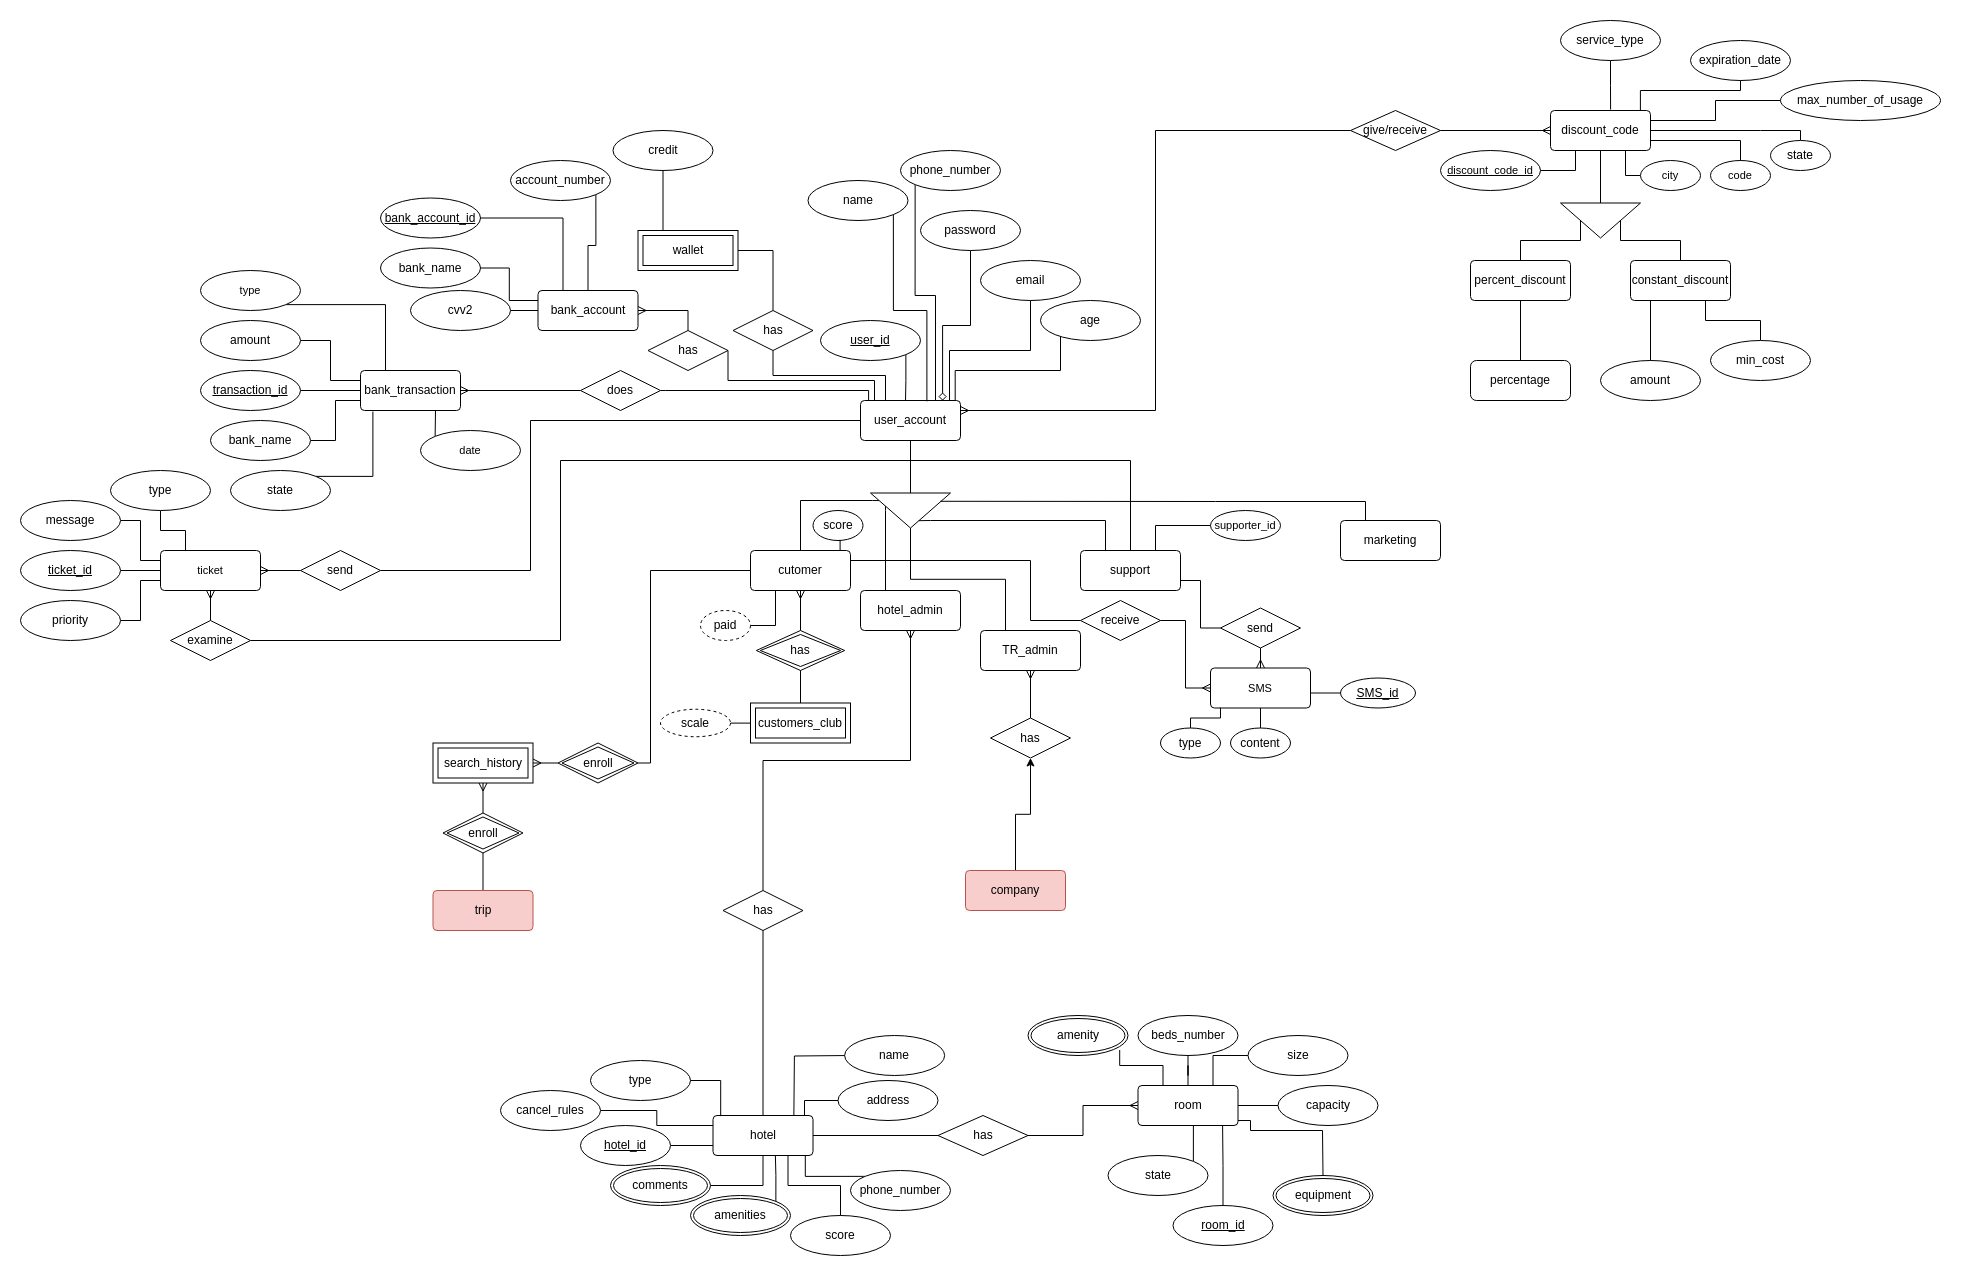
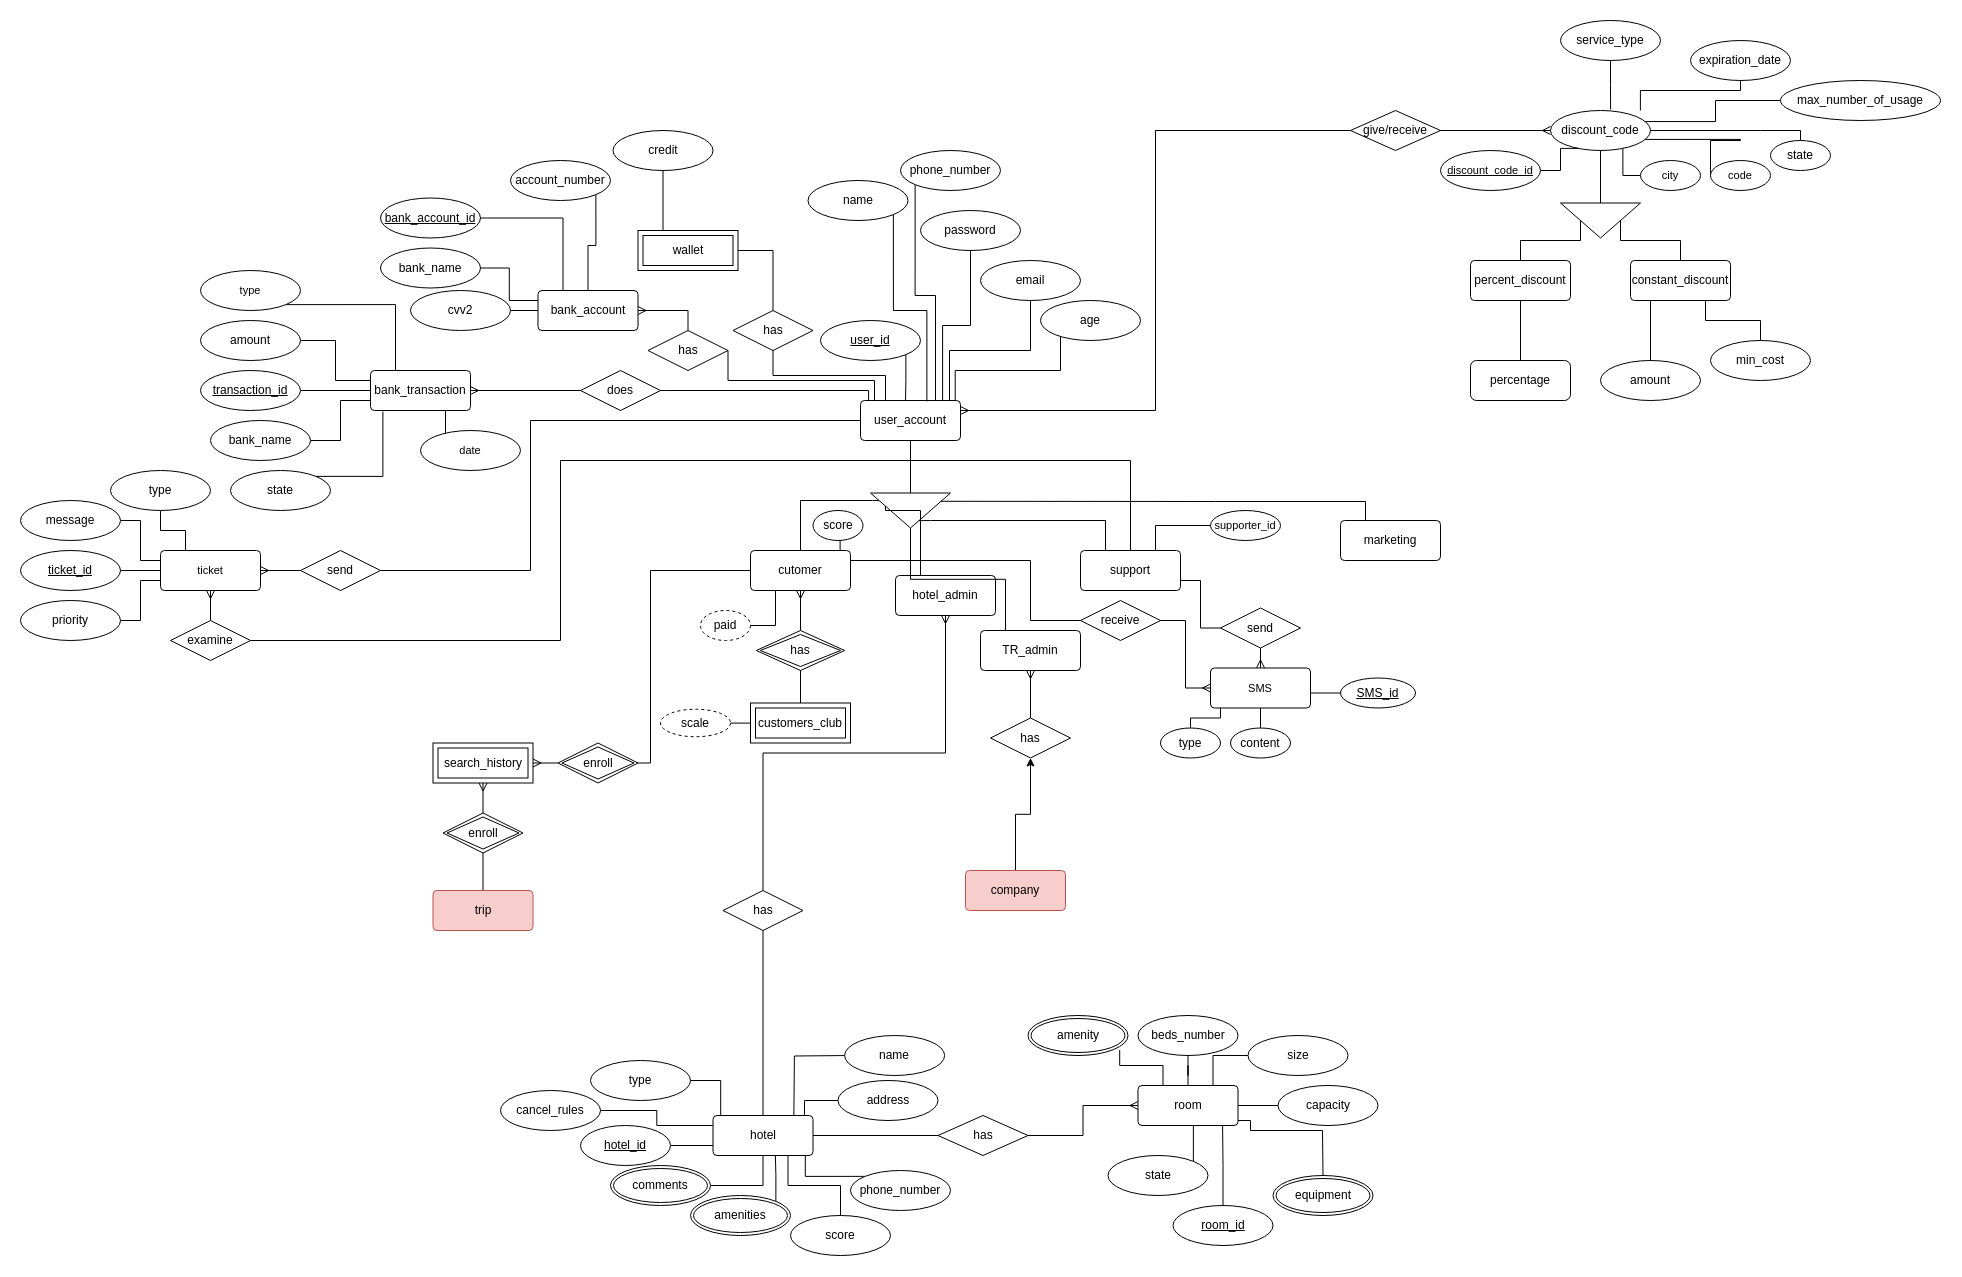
- <mxCell id="154" value="&lt;span style=&quot;font-size: 12px;&quot;&gt;discount_code&lt;/span&gt;" style="rounded=1;arcSize=10;whiteSpace=wrap;html=1;align=center;fontFamily=Helvetica;fontSize=11;fontColor=default;labelBackgroundColor=default;" vertex="1" parent="1"><mxGeometry x="1550" y="110" width="100" height="40" as="geometry" /></mxCell>
+ <mxCell id="154" value="&lt;span style=&quot;font-size: 12px;&quot;&gt;discount_code&lt;/span&gt;" style="ellipse;arcSize=10;whiteSpace=wrap;html=1;align=center;fontFamily=Helvetica;fontSize=11;fontColor=default;labelBackgroundColor=default;" vertex="1" parent="1"><mxGeometry x="1550" y="110" width="100" height="40" as="geometry" /></mxCell>
- <mxCell id="96" value="&lt;span style=&quot;font-size: 12px;&quot;&gt;bank_transaction&lt;/span&gt;" style="rounded=1;arcSize=10;whiteSpace=wrap;html=1;align=center;fontFamily=Helvetica;fontSize=11;fontColor=default;labelBackgroundColor=default;" vertex="1" parent="1"><mxGeometry x="360" y="370" width="100" height="40" as="geometry" /></mxCell>
+ <mxCell id="96" value="&lt;span style=&quot;font-size: 12px;&quot;&gt;bank_transaction&lt;/span&gt;" style="rounded=1;arcSize=10;whiteSpace=wrap;html=1;align=center;fontFamily=Helvetica;fontSize=11;fontColor=default;labelBackgroundColor=default;" vertex="1" parent="1"><mxGeometry x="370" y="370" width="100" height="40" as="geometry" /></mxCell>
- <mxCell id="6" style="edgeStyle=orthogonalEdgeStyle;rounded=0;orthogonalLoop=1;jettySize=auto;html=1;exitX=0.5;exitY=1;exitDx=0;exitDy=0;entryX=0.821;entryY=0.007;entryDx=0;entryDy=0;entryPerimeter=0;endArrow=diamond;endFill=0;" edge="1" parent="1" source="3" target="2"><mxGeometry relative="1" as="geometry" /></mxCell>
+ <mxCell id="6" style="edgeStyle=orthogonalEdgeStyle;rounded=0;orthogonalLoop=1;jettySize=auto;html=1;exitX=0.5;exitY=1;exitDx=0;exitDy=0;entryX=0.821;entryY=0.007;entryDx=0;entryDy=0;entryPerimeter=0;endArrow=none;endFill=0;" edge="1" parent="1" source="3" target="2"><mxGeometry relative="1" as="geometry" /></mxCell>
- <mxCell id="19" value="hotel_admin" style="rounded=1;arcSize=10;whiteSpace=wrap;html=1;align=center;" vertex="1" parent="1"><mxGeometry x="860" y="590" width="100" height="40" as="geometry" /></mxCell>
+ <mxCell id="19" value="hotel_admin" style="rounded=1;arcSize=10;whiteSpace=wrap;html=1;align=center;" vertex="1" parent="1"><mxGeometry x="895" y="575" width="100" height="40" as="geometry" /></mxCell>
